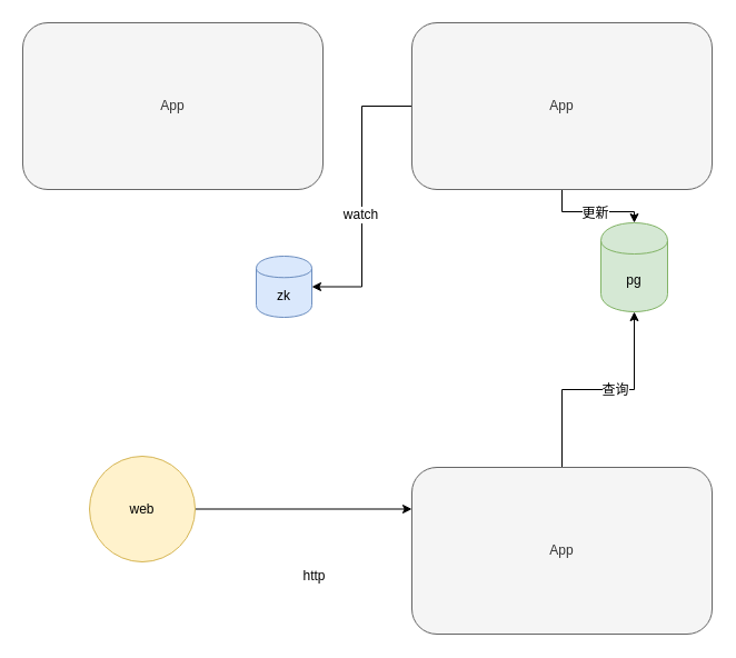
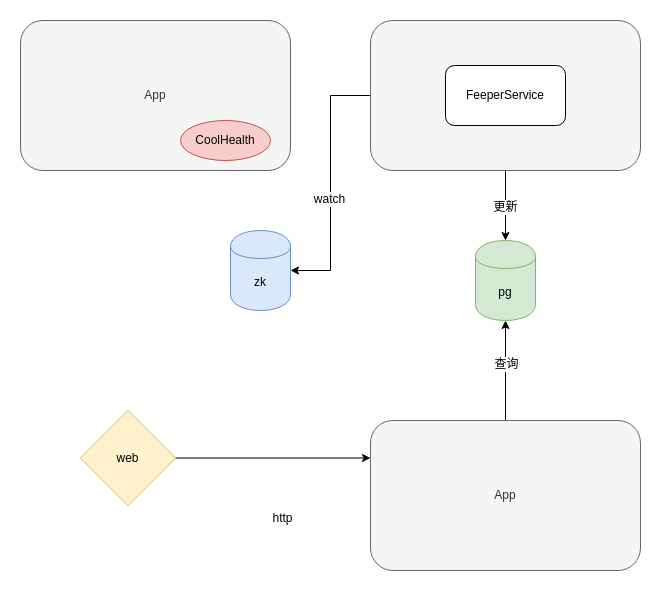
+ <mxCell id="9" value="FeeperService" style="rounded=1;whiteSpace=wrap;html=1;" vertex="1" parent="1"><mxGeometry x="445" y="65" width="120" height="60" as="geometry" /></mxCell>
+ <mxCell id="8" value="CoolHealth" style="ellipse;whiteSpace=wrap;html=1;fillColor=#f8cecc;strokeColor=#b85450;" vertex="1" parent="1"><mxGeometry x="180" y="120" width="90" height="40" as="geometry" /></mxCell>
- <mxCell id="17" value="pg" style="shape=cylinder;whiteSpace=wrap;html=1;boundedLbl=1;backgroundOutline=1;fillColor=#d5e8d4;strokeColor=#82b366;" vertex="1" parent="1"><mxGeometry x="540" y="200" width="60" height="80" as="geometry" /></mxCell>
+ <mxCell id="17" value="pg" style="shape=cylinder;whiteSpace=wrap;html=1;boundedLbl=1;backgroundOutline=1;fillColor=#d5e8d4;strokeColor=#82b366;" vertex="1" parent="1"><mxGeometry x="475" y="240" width="60" height="80" as="geometry" /></mxCell>
- <mxCell id="16" value="zk" style="shape=cylinder;whiteSpace=wrap;html=1;boundedLbl=1;backgroundOutline=1;fillColor=#dae8fc;strokeColor=#6c8ebf;" vertex="1" parent="1"><mxGeometry x="230" y="230" width="50" height="55" as="geometry" /></mxCell>
+ <mxCell id="16" value="zk" style="shape=cylinder;whiteSpace=wrap;html=1;boundedLbl=1;backgroundOutline=1;fillColor=#dae8fc;strokeColor=#6c8ebf;" vertex="1" parent="1"><mxGeometry x="230" y="230" width="60" height="80" as="geometry" /></mxCell>
- <mxCell id="11" value="web" style="ellipse;whiteSpace=wrap;html=1;aspect=fixed;fillColor=#fff2cc;strokeColor=#d6b656;" vertex="1" parent="1"><mxGeometry x="80" y="410" width="95" height="95" as="geometry" /></mxCell>
+ <mxCell id="11" value="web" style="rhombus;whiteSpace=wrap;html=1;aspect=fixed;fillColor=#fff2cc;strokeColor=#d6b656;" vertex="1" parent="1"><mxGeometry x="80" y="410" width="95" height="95" as="geometry" /></mxCell>
